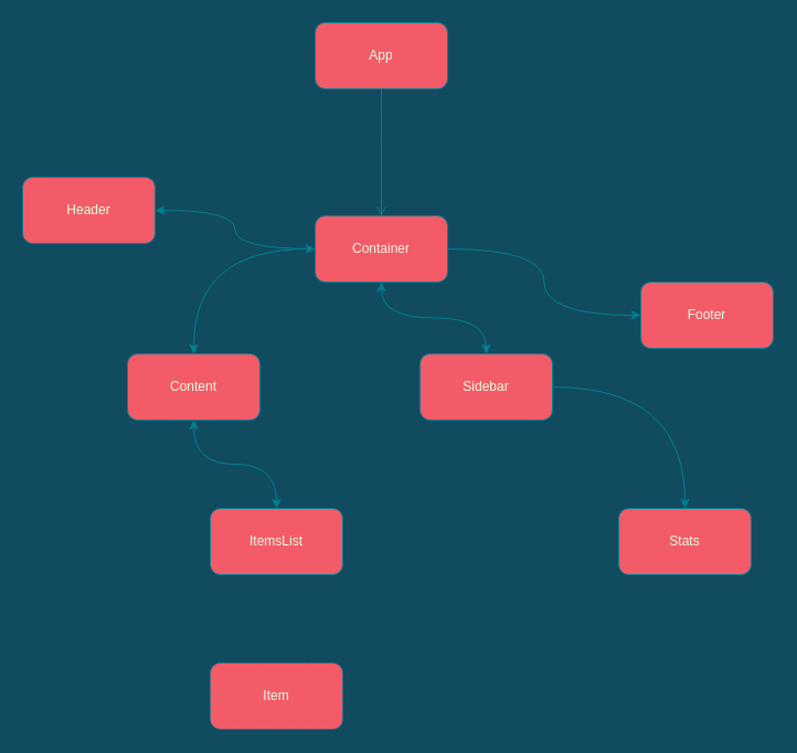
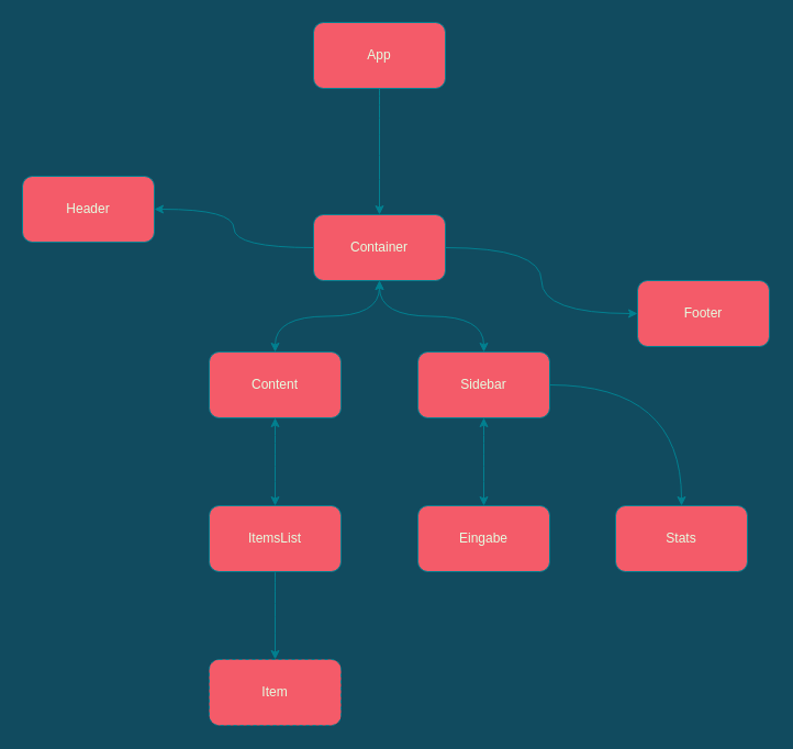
- <mxCell id="2" value="" style="edgeStyle=orthogonalEdgeStyle;rounded=1;orthogonalLoop=1;jettySize=auto;html=1;labelBackgroundColor=#114B5F;strokeColor=#028090;fontColor=#E4FDE1;curved=1;endArrow=open;" parent="1" source="3" target="8" edge="1"><mxGeometry relative="1" as="geometry" /></mxCell>
+ <mxCell id="2" value="" style="edgeStyle=orthogonalEdgeStyle;rounded=1;orthogonalLoop=1;jettySize=auto;html=1;labelBackgroundColor=#114B5F;strokeColor=#028090;fontColor=#E4FDE1;curved=1;" parent="1" source="3" target="8" edge="1"><mxGeometry relative="1" as="geometry" /></mxCell>
- <mxCell id="11" value="Content" style="rounded=1;whiteSpace=wrap;html=1;fillColor=#F45B69;strokeColor=#028090;fontColor=#E4FDE1;" parent="1" vertex="1"><mxGeometry x="115" y="320" width="120" height="60" as="geometry" /></mxCell>
+ <mxCell id="11" value="Content" style="rounded=1;whiteSpace=wrap;html=1;fillColor=#F45B69;strokeColor=#028090;fontColor=#E4FDE1;" parent="1" vertex="1"><mxGeometry x="190" y="320" width="120" height="60" as="geometry" /></mxCell>
+ <mxCell id="12" value="" style="edgeStyle=orthogonalEdgeStyle;rounded=1;orthogonalLoop=1;jettySize=auto;html=1;labelBackgroundColor=#114B5F;strokeColor=#028090;fontColor=#E4FDE1;curved=1;startArrow=classic;startFill=1;" parent="1" source="14" target="16" edge="1"><mxGeometry relative="1" as="geometry" /></mxCell>
+ <mxCell id="16" value="Eingabe" style="rounded=1;whiteSpace=wrap;html=1;fillColor=#F45B69;strokeColor=#028090;fontColor=#E4FDE1;" parent="1" vertex="1"><mxGeometry x="380" y="460" width="120" height="60" as="geometry" /></mxCell>
+ <mxCell id="18" value="" style="edgeStyle=orthogonalEdgeStyle;curved=1;rounded=1;orthogonalLoop=1;jettySize=auto;html=1;fontColor=#E4FDE1;strokeColor=#028090;fillColor=#F45B69;" parent="1" source="19" target="20" edge="1"><mxGeometry relative="1" as="geometry" /></mxCell>
